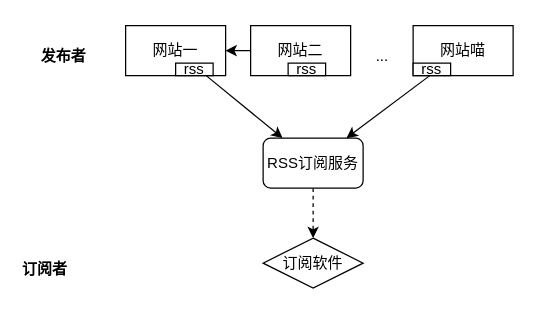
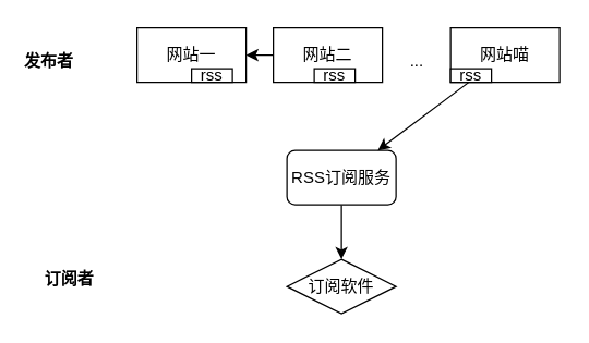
- <mxCell id="11" value="&lt;b&gt;发布者&lt;/b&gt;" style="text;html=1;align=center;verticalAlign=middle;resizable=0;points=[];autosize=1;strokeColor=none;fillColor=none;" parent="1" vertex="1"><mxGeometry y="30" width="60" height="30" as="geometry" x="20" /></mxCell>
+ <mxCell id="11" value="&lt;b&gt;发布者&lt;/b&gt;" style="text;html=1;align=center;verticalAlign=middle;resizable=0;points=[];autosize=1;strokeColor=none;fillColor=none;" parent="1" vertex="1"><mxGeometry x="5" y="30" width="60" height="30" as="geometry" /></mxCell>
- <mxCell id="8" value="" style="endArrow=classic;html=1;rounded=0;" parent="1" source="2" target="7" edge="1"><mxGeometry width="50" height="50" relative="1" as="geometry"><mxPoint x="300" y="250" as="sourcePoint" /><mxPoint x="350" y="200" as="targetPoint" /></mxGeometry></mxCell>
- <mxCell id="6" style="edgeStyle=orthogonalEdgeStyle;rounded=0;orthogonalLoop=1;jettySize=auto;html=1;dashed=1;" parent="1" source="7" target="16" edge="1"><mxGeometry relative="1" as="geometry" /></mxCell>
+ <mxCell id="6" style="edgeStyle=orthogonalEdgeStyle;rounded=0;orthogonalLoop=1;jettySize=auto;html=1;" parent="1" source="7" target="16" edge="1"><mxGeometry relative="1" as="geometry" /></mxCell>
- <mxCell id="12" value="&lt;b&gt;订阅者&lt;/b&gt;" style="text;html=1;align=center;verticalAlign=middle;resizable=0;points=[];autosize=1;strokeColor=none;fillColor=none;" parent="1" vertex="1"><mxGeometry x="5" y="200" width="60" height="30" as="geometry" /></mxCell>
+ <mxCell id="12" value="&lt;b&gt;订阅者&lt;/b&gt;" style="text;html=1;align=center;verticalAlign=middle;resizable=0;points=[];autosize=1;strokeColor=none;fillColor=none;" parent="1" vertex="1"><mxGeometry y="190" width="60" height="30" as="geometry" x="20" /></mxCell>
